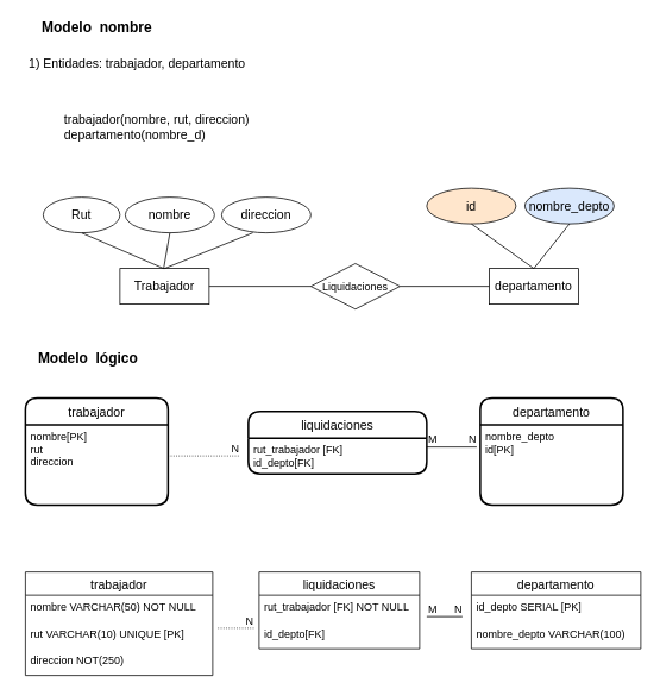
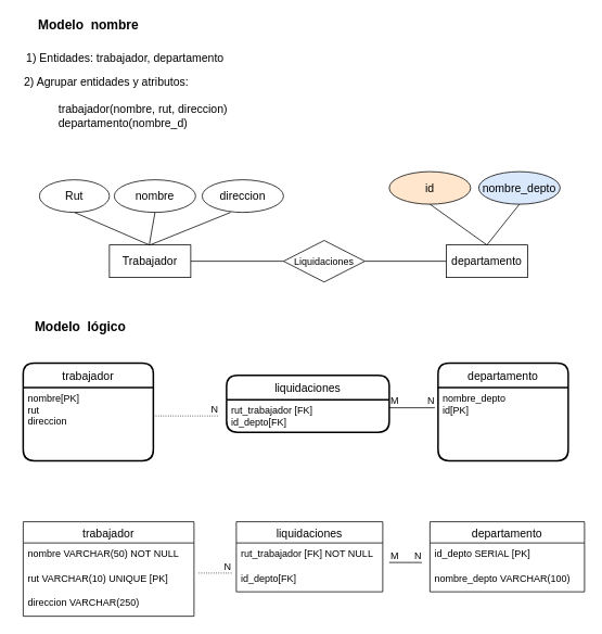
+ <mxCell id="4" value="&lt;div&gt;2) Agrupar entidades y atributos:&lt;/div&gt;" style="text;html=1;align=center;verticalAlign=middle;resizable=0;points=[];autosize=1;fontSize=14;" vertex="1" parent="1"><mxGeometry x="20" y="90" width="220" height="20" as="geometry" /></mxCell>
- <mxCell id="37" value="direccion NOT(250)" style="text;strokeColor=none;fillColor=none;spacingLeft=4;spacingRight=4;overflow=hidden;rotatable=0;points=[[0,0.5],[1,0.5]];portConstraint=eastwest;fontSize=12;" vertex="1" parent="34"><mxGeometry y="86" width="210" height="30" as="geometry" /></mxCell>
+ <mxCell id="37" value="direccion VARCHAR(250)" style="text;strokeColor=none;fillColor=none;spacingLeft=4;spacingRight=4;overflow=hidden;rotatable=0;points=[[0,0.5],[1,0.5]];portConstraint=eastwest;fontSize=12;" vertex="1" parent="34"><mxGeometry y="86" width="210" height="30" as="geometry" /></mxCell>
